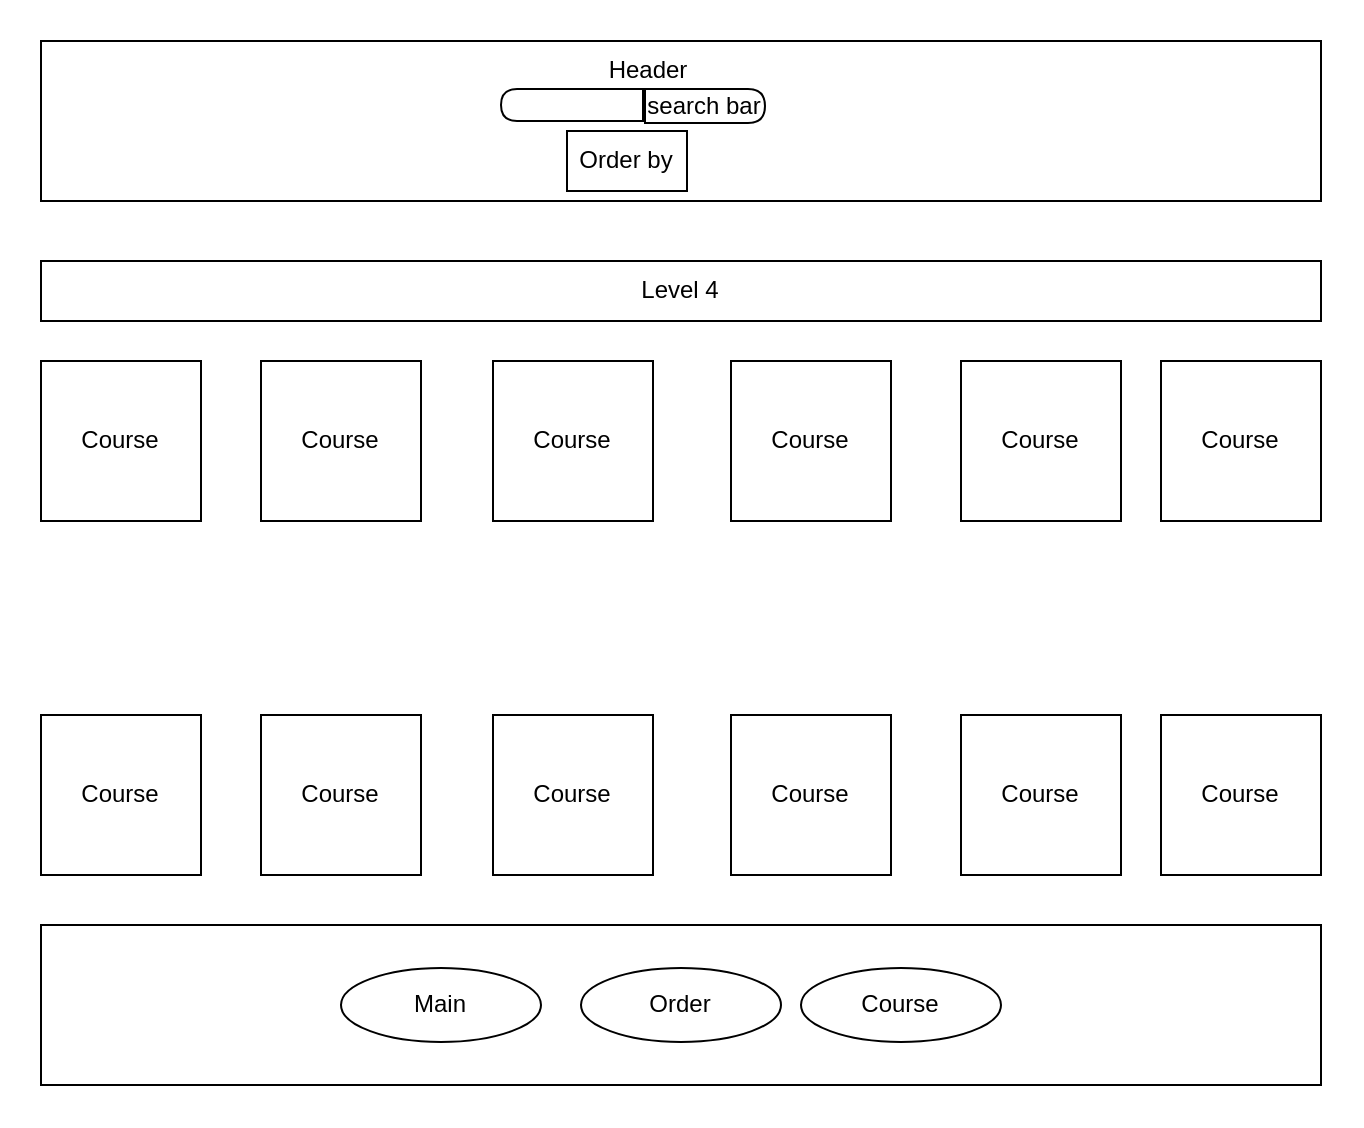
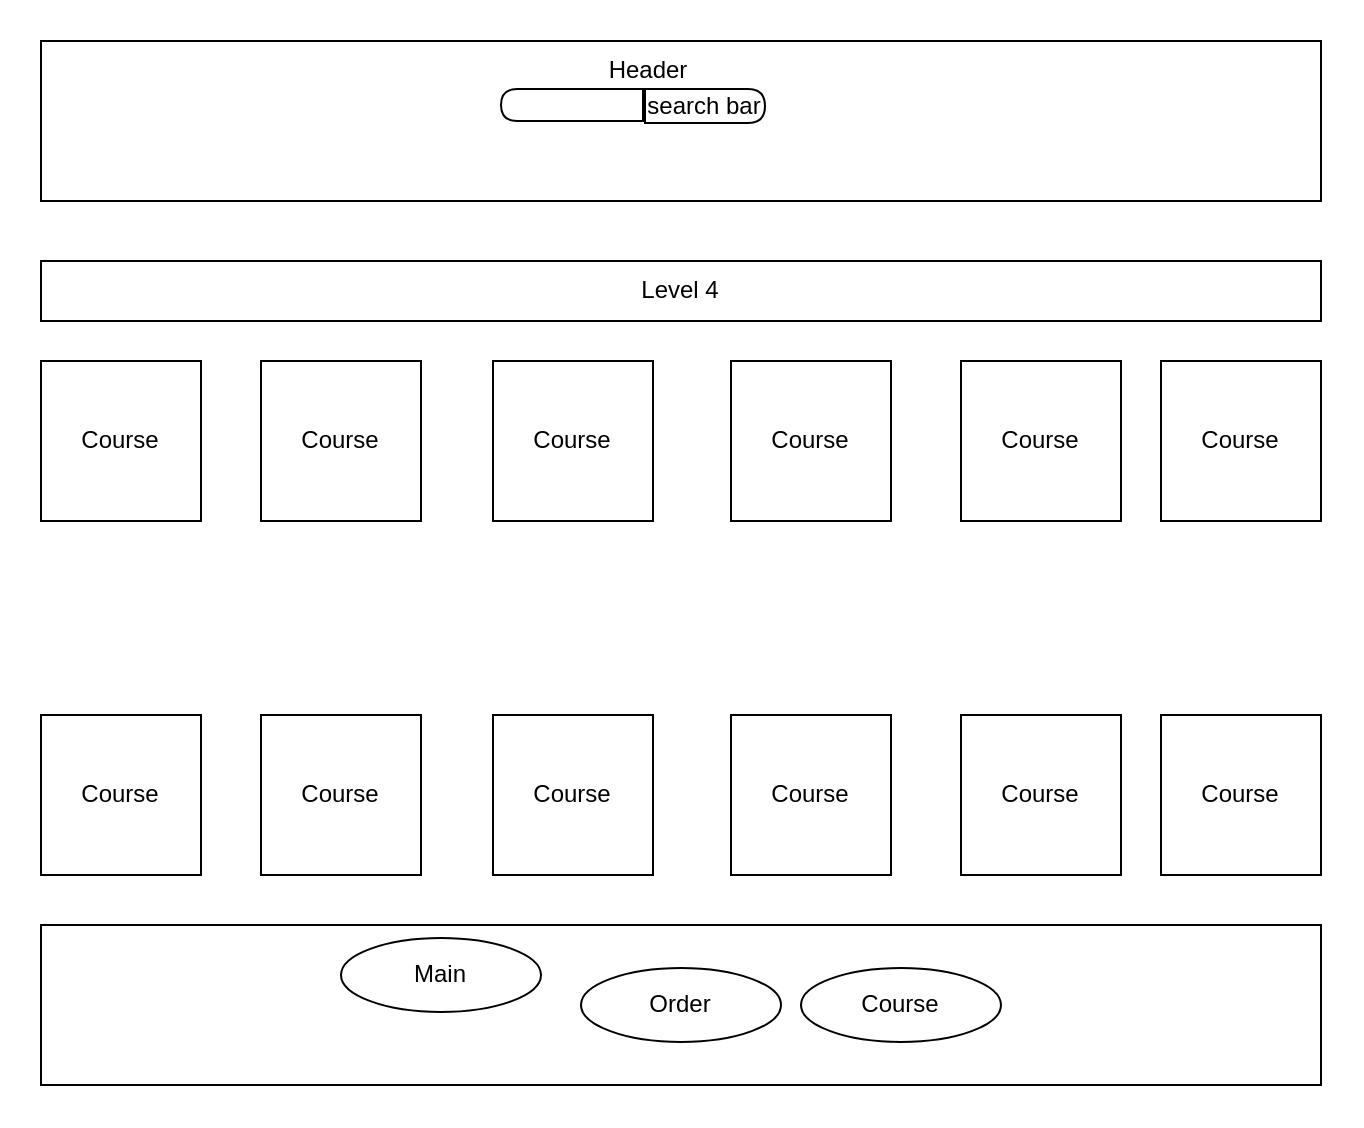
- <mxCell id="19" value="Order by" style="rounded=0;whiteSpace=wrap;html=1;" vertex="1" parent="1"><mxGeometry x="283" y="65" width="60" height="30" as="geometry" /></mxCell>
- <mxCell id="22" value="Main" style="ellipse;whiteSpace=wrap;html=1;" vertex="1" parent="1"><mxGeometry x="170" y="483.5" width="100" height="37" as="geometry" /></mxCell>
+ <mxCell id="22" value="Main" style="ellipse;whiteSpace=wrap;html=1;" vertex="1" parent="1"><mxGeometry x="170" y="468.5" width="100" height="37" as="geometry" /></mxCell>
